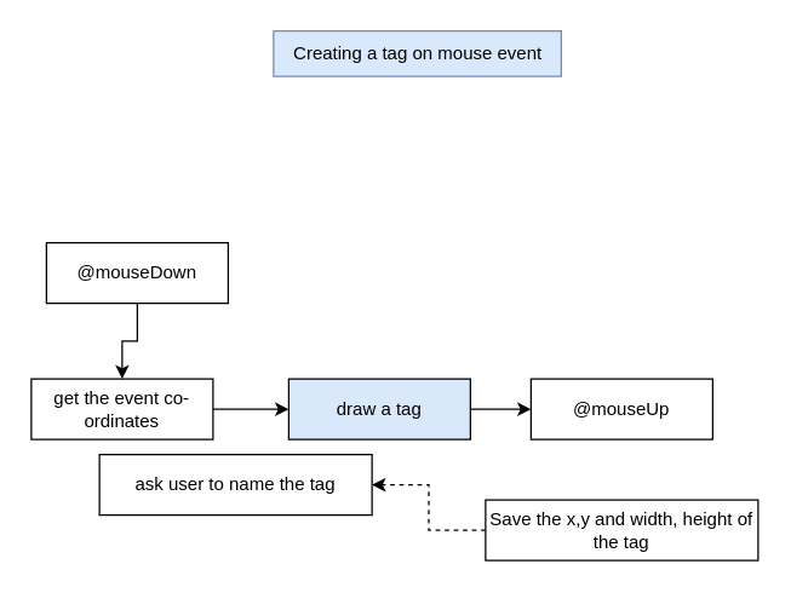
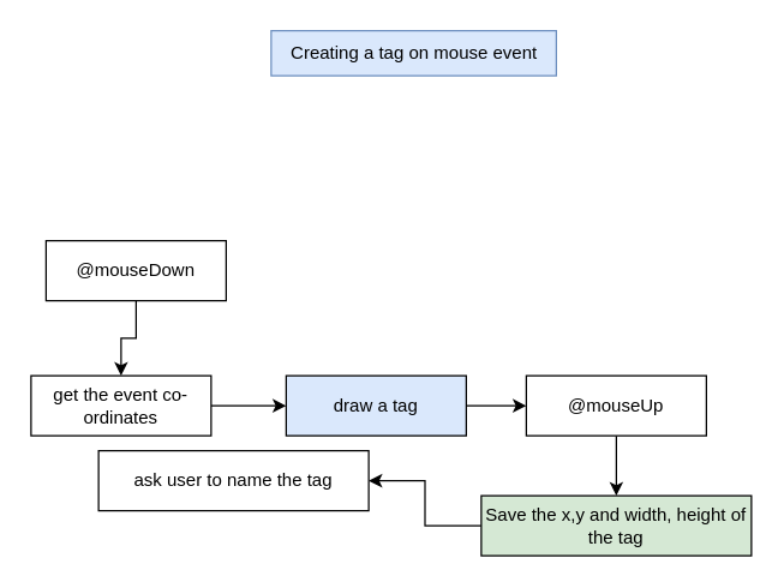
+ <mxCell id="8" value="" style="edgeStyle=orthogonalEdgeStyle;rounded=0;orthogonalLoop=1;jettySize=auto;html=1;" edge="1" parent="1" source="9" target="11"><mxGeometry relative="1" as="geometry" /></mxCell>
- <mxCell id="10" style="edgeStyle=orthogonalEdgeStyle;rounded=0;orthogonalLoop=1;jettySize=auto;html=1;entryX=1;entryY=0.5;entryDx=0;entryDy=0;dashed=1;" edge="1" parent="1" source="11" target="12"><mxGeometry relative="1" as="geometry" /></mxCell>
+ <mxCell id="10" style="edgeStyle=orthogonalEdgeStyle;rounded=0;orthogonalLoop=1;jettySize=auto;html=1;entryX=1;entryY=0.5;entryDx=0;entryDy=0;" edge="1" parent="1" source="11" target="12"><mxGeometry relative="1" as="geometry" /></mxCell>
- <mxCell id="11" value="Save the x,y and width, height of the tag" style="rounded=0;whiteSpace=wrap;html=1;" vertex="1" parent="1"><mxGeometry x="320" y="330" width="180" height="40" as="geometry" /></mxCell>
+ <mxCell id="11" value="Save the x,y and width, height of the tag" style="rounded=0;whiteSpace=wrap;html=1;fillColor=#d5e8d4;" vertex="1" parent="1"><mxGeometry x="320" y="330" width="180" height="40" as="geometry" /></mxCell>
